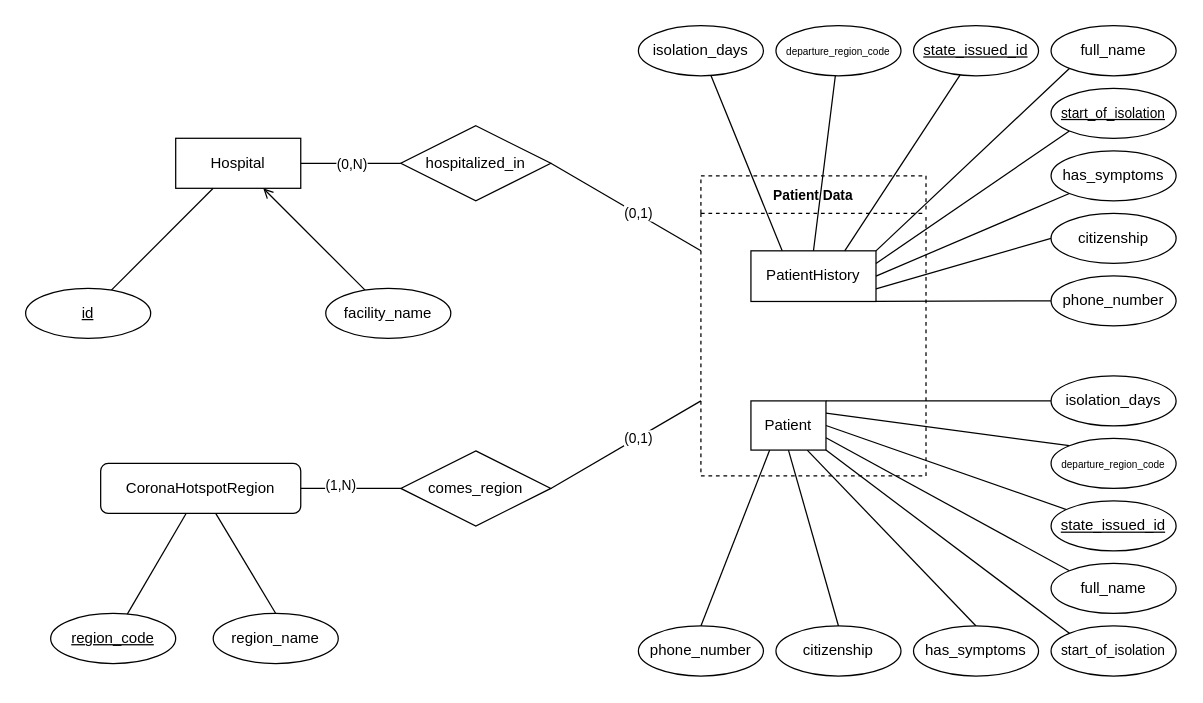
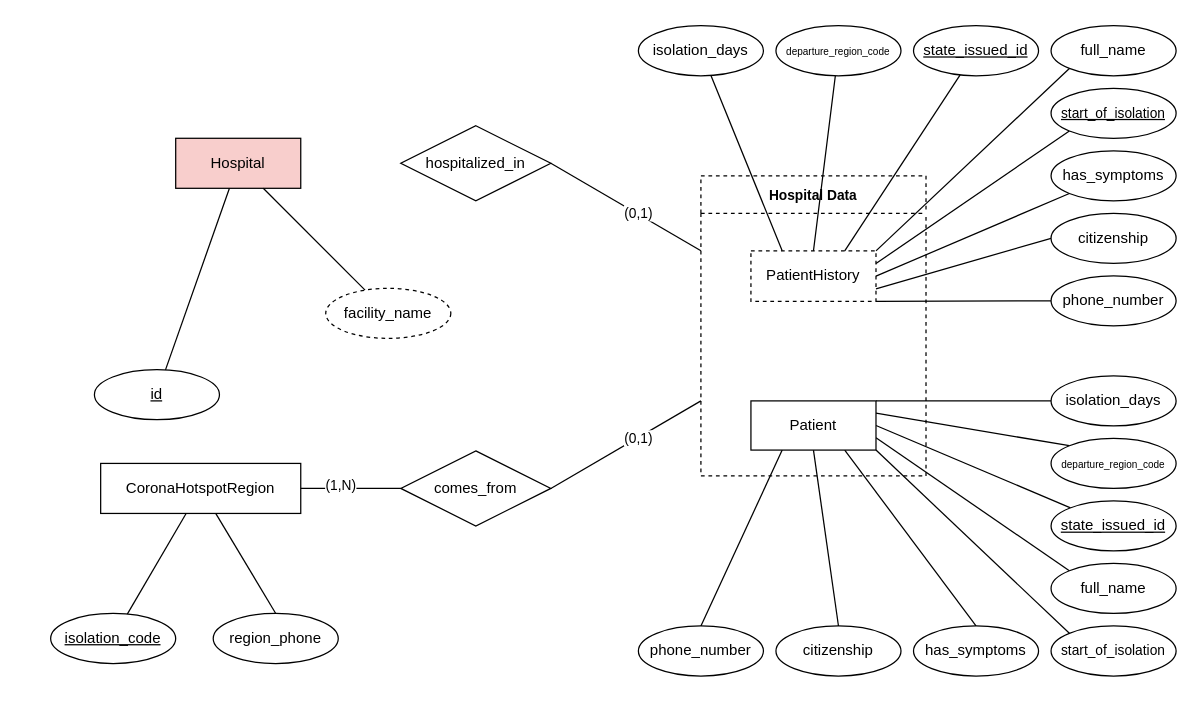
- <mxCell id="3" value="Hospital" style="whiteSpace=wrap;html=1;align=center;rounded=0;" parent="1" vertex="1"><mxGeometry x="140" y="110" width="100" height="40" as="geometry" /></mxCell>
+ <mxCell id="3" value="Hospital" style="whiteSpace=wrap;html=1;align=center;rounded=0;fillColor=#f8cecc;" parent="1" vertex="1"><mxGeometry x="140" y="110" width="100" height="40" as="geometry" /></mxCell>
- <mxCell id="5" value="" style="endArrow=none;html=1;rounded=0;exitX=1;exitY=0.5;exitDx=0;exitDy=0;entryX=0;entryY=0.5;entryDx=0;entryDy=0;" parent="1" source="3" target="4" edge="1"><mxGeometry relative="1" as="geometry"><mxPoint x="330" y="140" as="sourcePoint" /><mxPoint x="310" y="130" as="targetPoint" /></mxGeometry></mxCell>
- <mxCell id="6" value="(0,N)" style="edgeLabel;html=1;align=center;verticalAlign=middle;resizable=0;points=[];rounded=0;" parent="5" vertex="1" connectable="0"><mxGeometry x="0.206" y="2" relative="1" as="geometry"><mxPoint x="-8" y="2" as="offset" /></mxGeometry></mxCell>
- <mxCell id="32" value="" style="edgeStyle=none;html=1;endArrow=open;endFill=0;rounded=0;" parent="1" source="33" target="3" edge="1"><mxGeometry relative="1" as="geometry" /></mxCell>
+ <mxCell id="32" value="" style="edgeStyle=none;html=1;endArrow=none;endFill=0;rounded=0;" parent="1" source="33" target="3" edge="1"><mxGeometry relative="1" as="geometry" /></mxCell>
- <mxCell id="38" value="Patient Data" style="swimlane;dashed=1;fontSize=11;gradientColor=none;startSize=30;rounded=0;" parent="1" vertex="1"><mxGeometry x="560" y="140" width="180" height="240" as="geometry" /></mxCell>
+ <mxCell id="38" value="Hospital Data" style="swimlane;dashed=1;fontSize=11;gradientColor=none;startSize=30;rounded=0;" parent="1" vertex="1"><mxGeometry x="560" y="140" width="180" height="240" as="geometry" /></mxCell>
- <mxCell id="40" value="PatientHistory" style="whiteSpace=wrap;html=1;align=center;rounded=0;" parent="38" vertex="1"><mxGeometry x="40" y="60" width="100" height="40.5" as="geometry" /></mxCell>
+ <mxCell id="40" value="PatientHistory" style="whiteSpace=wrap;html=1;align=center;rounded=0;dashed=1;" parent="38" vertex="1"><mxGeometry x="40" y="60" width="100" height="40.5" as="geometry" /></mxCell>
- <mxCell id="31" value="id" style="ellipse;whiteSpace=wrap;html=1;align=center;fontStyle=4;rounded=0;" parent="1" vertex="1"><mxGeometry x="20" y="230" width="100" height="40" as="geometry" /></mxCell>
+ <mxCell id="31" value="id" style="ellipse;whiteSpace=wrap;html=1;align=center;fontStyle=4;rounded=0;" parent="1" vertex="1"><mxGeometry x="75" y="295" width="100" height="40" as="geometry" /></mxCell>
- <mxCell id="33" value="facility_name" style="ellipse;whiteSpace=wrap;html=1;align=center;rounded=0;" parent="1" vertex="1"><mxGeometry x="260" y="230" width="100" height="40" as="geometry" /></mxCell>
+ <mxCell id="33" value="facility_name" style="ellipse;whiteSpace=wrap;html=1;align=center;rounded=0;dashed=1;" parent="1" vertex="1"><mxGeometry x="260" y="230" width="100" height="40" as="geometry" /></mxCell>
- <mxCell id="39" value="Patient" style="whiteSpace=wrap;html=1;align=center;rounded=0;" parent="38" vertex="1"><mxGeometry x="40" y="180" width="60" height="39.33" as="geometry" /></mxCell>
+ <mxCell id="39" value="Patient" style="whiteSpace=wrap;html=1;align=center;rounded=0;" parent="38" vertex="1"><mxGeometry x="40" y="180" width="100" height="39.33" as="geometry" /></mxCell>
- <mxCell id="2" value="CoronaHotspotRegion" style="whiteSpace=wrap;html=1;align=center;rounded=1;" parent="1" vertex="1"><mxGeometry x="80" y="370" width="160" height="40" as="geometry" /></mxCell>
+ <mxCell id="2" value="CoronaHotspotRegion" style="whiteSpace=wrap;html=1;align=center;rounded=0;" parent="1" vertex="1"><mxGeometry x="80" y="370" width="160" height="40" as="geometry" /></mxCell>
- <mxCell id="9" value="comes_region" style="shape=rhombus;perimeter=rhombusPerimeter;whiteSpace=wrap;html=1;align=center;rounded=0;" parent="1" vertex="1"><mxGeometry x="320" y="360" width="120" height="60" as="geometry" /></mxCell>
+ <mxCell id="9" value="comes_from" style="shape=rhombus;perimeter=rhombusPerimeter;whiteSpace=wrap;html=1;align=center;rounded=0;" parent="1" vertex="1"><mxGeometry x="320" y="360" width="120" height="60" as="geometry" /></mxCell>
- <mxCell id="27" value="&lt;u&gt;region_code&lt;/u&gt;" style="ellipse;whiteSpace=wrap;html=1;align=center;rounded=0;" parent="1" vertex="1"><mxGeometry x="40" y="490" width="100" height="40" as="geometry" /></mxCell>
+ <mxCell id="27" value="&lt;u&gt;isolation_code&lt;/u&gt;" style="ellipse;whiteSpace=wrap;html=1;align=center;rounded=0;" parent="1" vertex="1"><mxGeometry x="40" y="490" width="100" height="40" as="geometry" /></mxCell>
- <mxCell id="29" value="region_name" style="ellipse;whiteSpace=wrap;html=1;align=center;rounded=0;" parent="1" vertex="1"><mxGeometry x="170" y="490" width="100" height="40" as="geometry" /></mxCell>
+ <mxCell id="29" value="region_phone" style="ellipse;whiteSpace=wrap;html=1;align=center;rounded=0;" parent="1" vertex="1"><mxGeometry x="170" y="490" width="100" height="40" as="geometry" /></mxCell>
